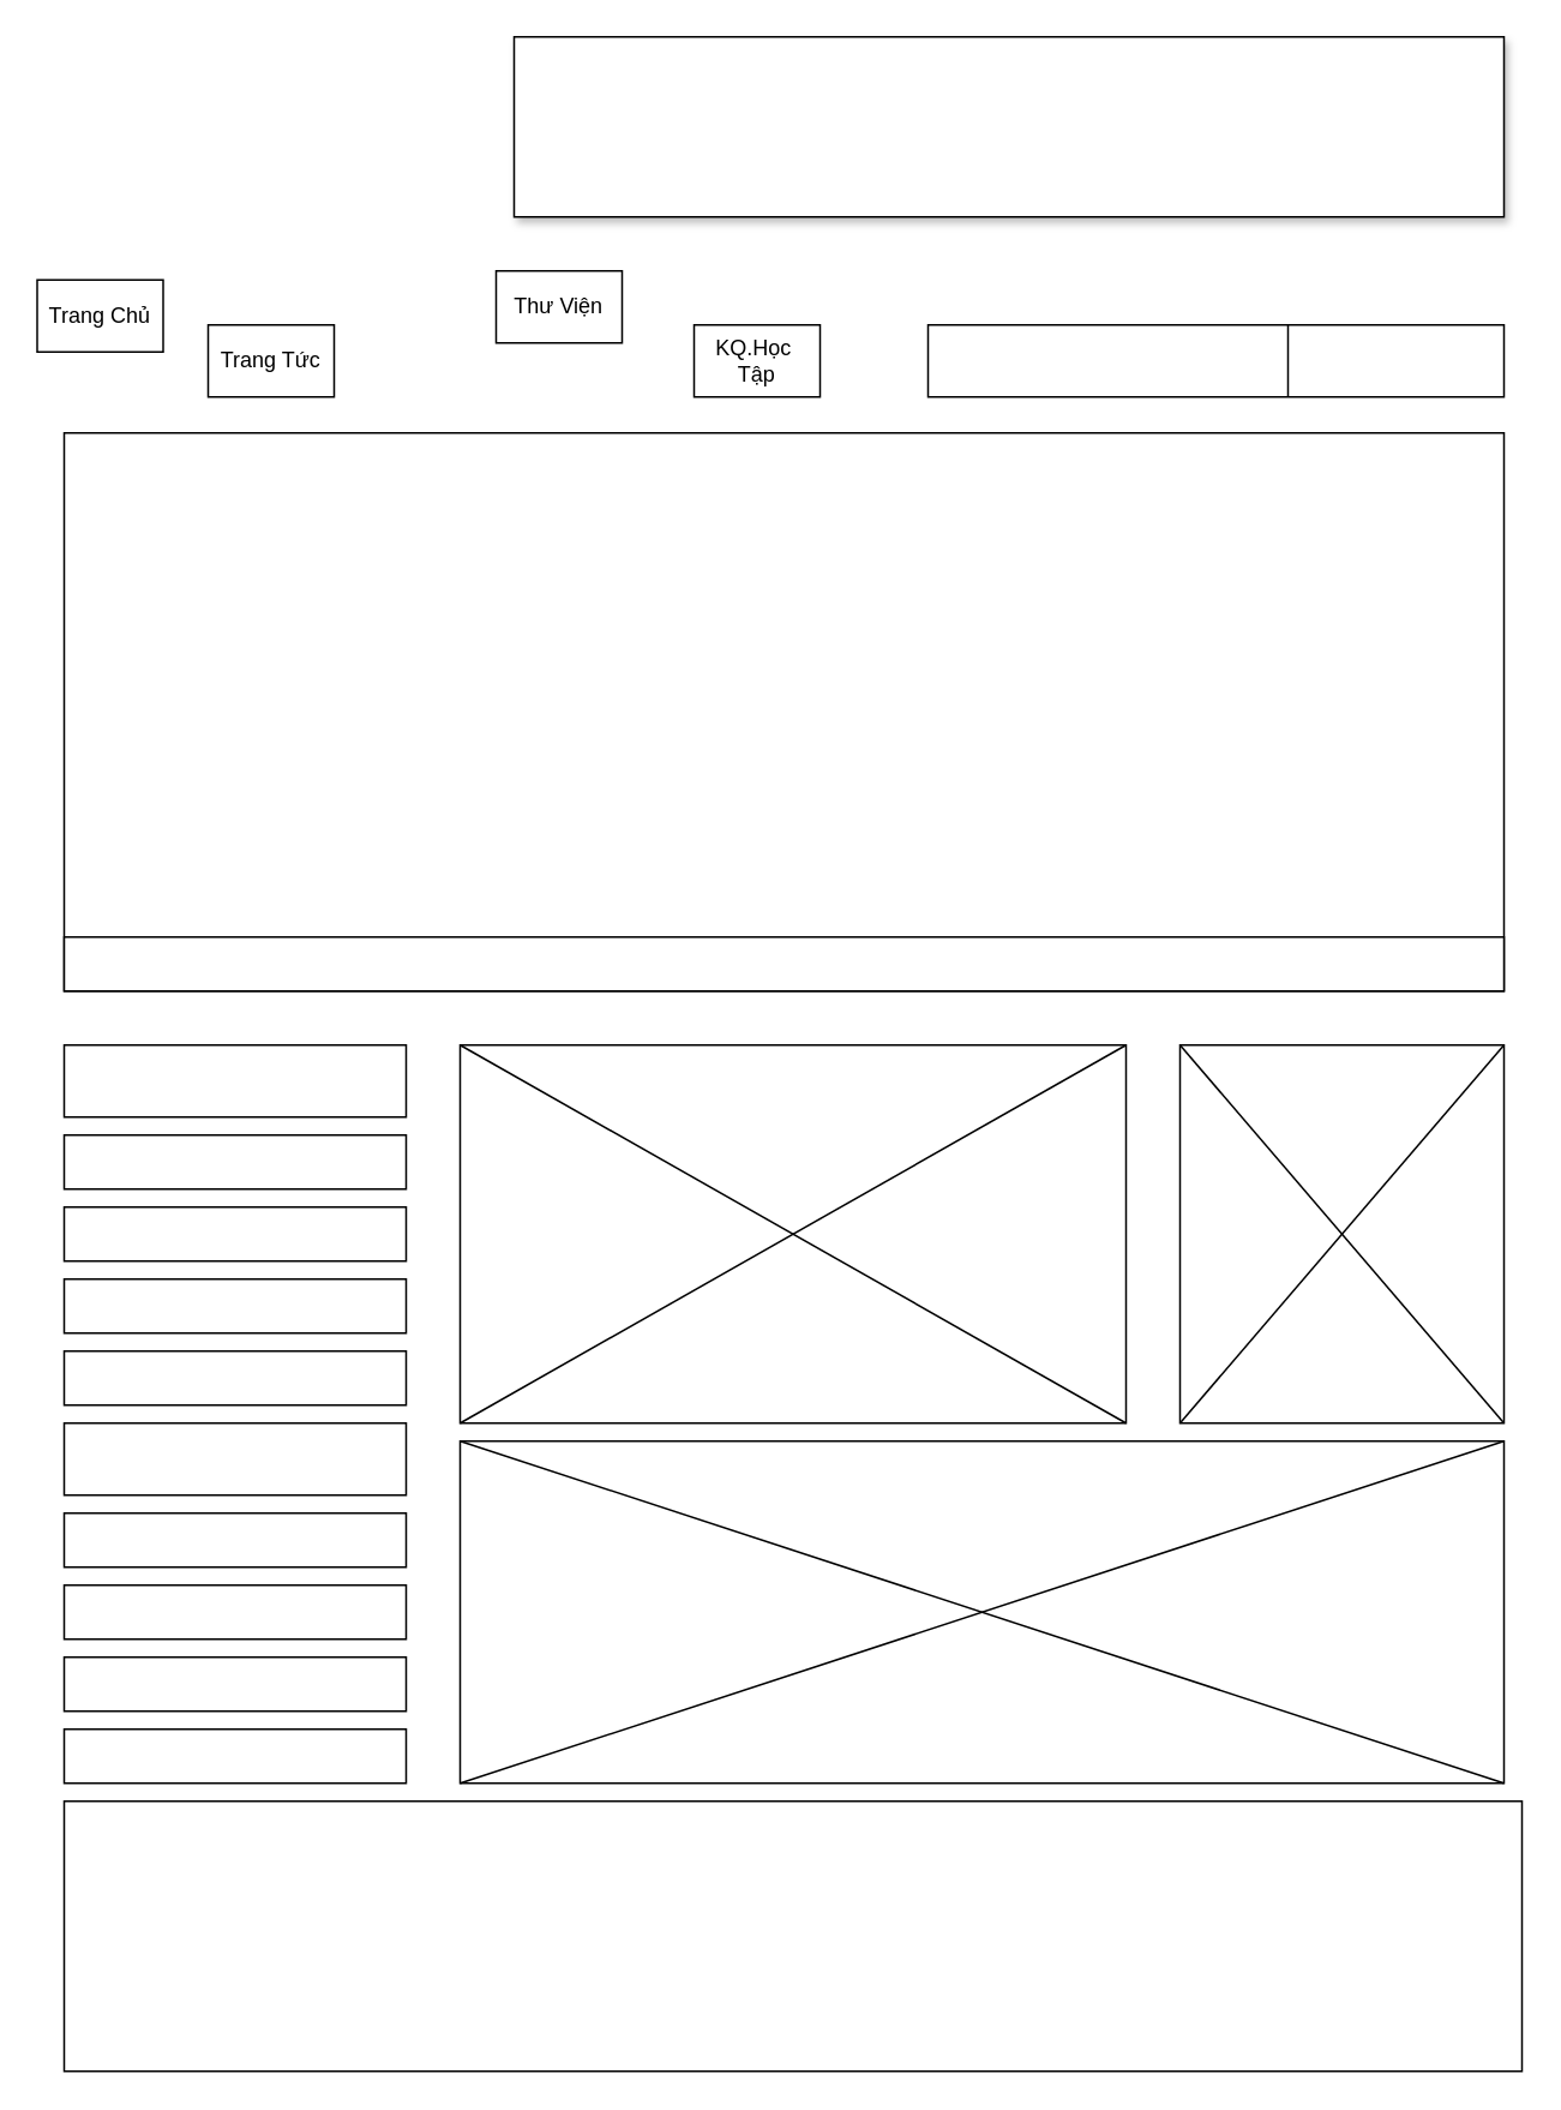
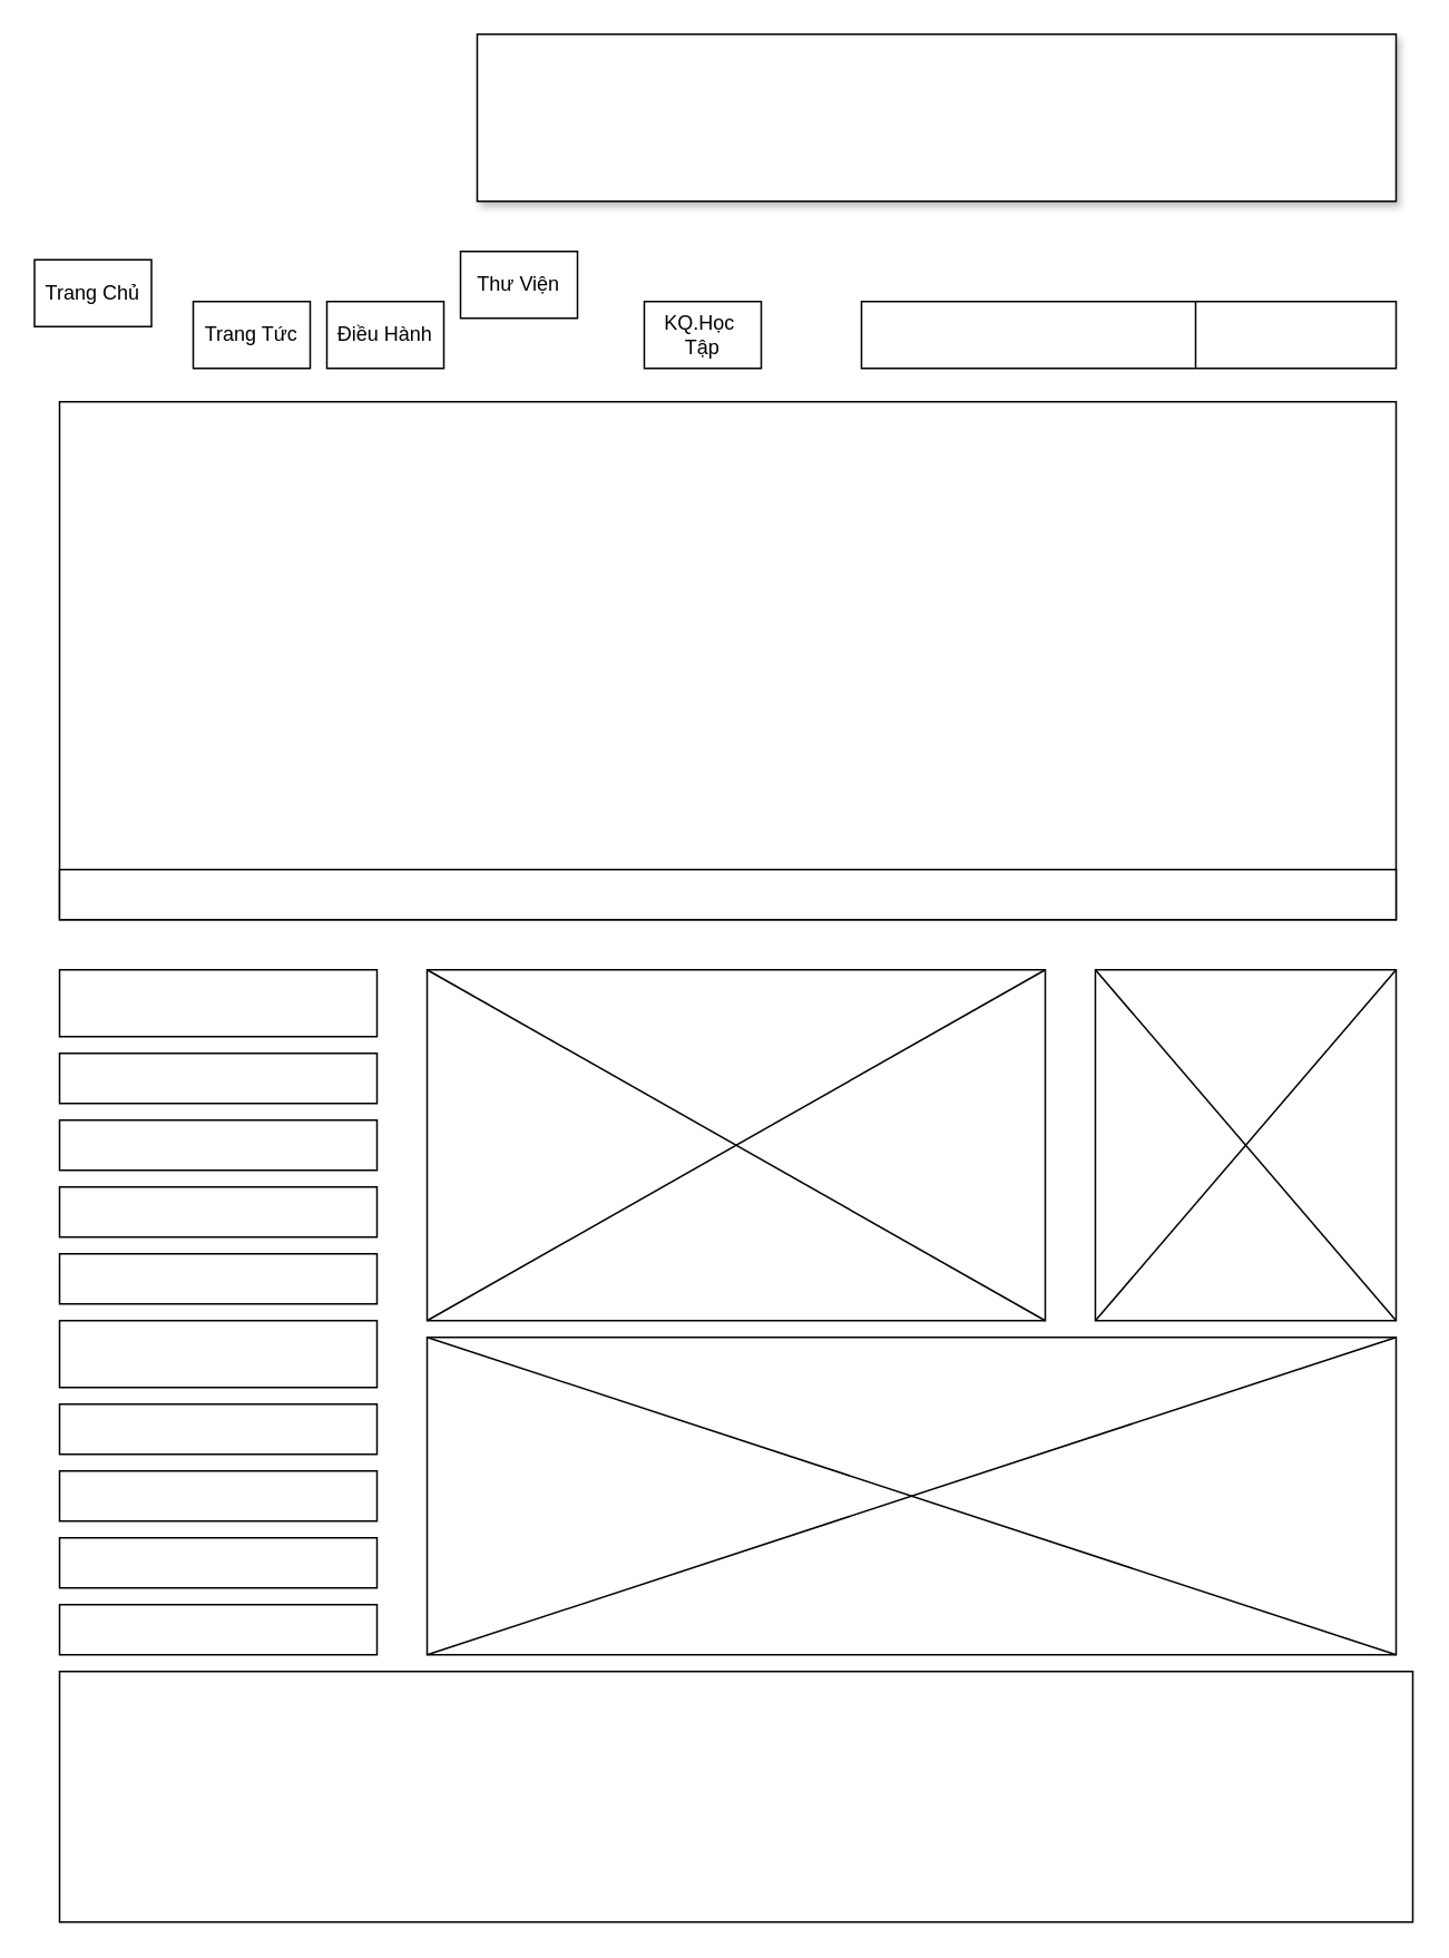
+ <mxCell id="5" value="Điều Hành" style="rounded=0;whiteSpace=wrap;html=1;" parent="1" vertex="1"><mxGeometry x="195" y="180" width="70" height="40" as="geometry" /></mxCell>
